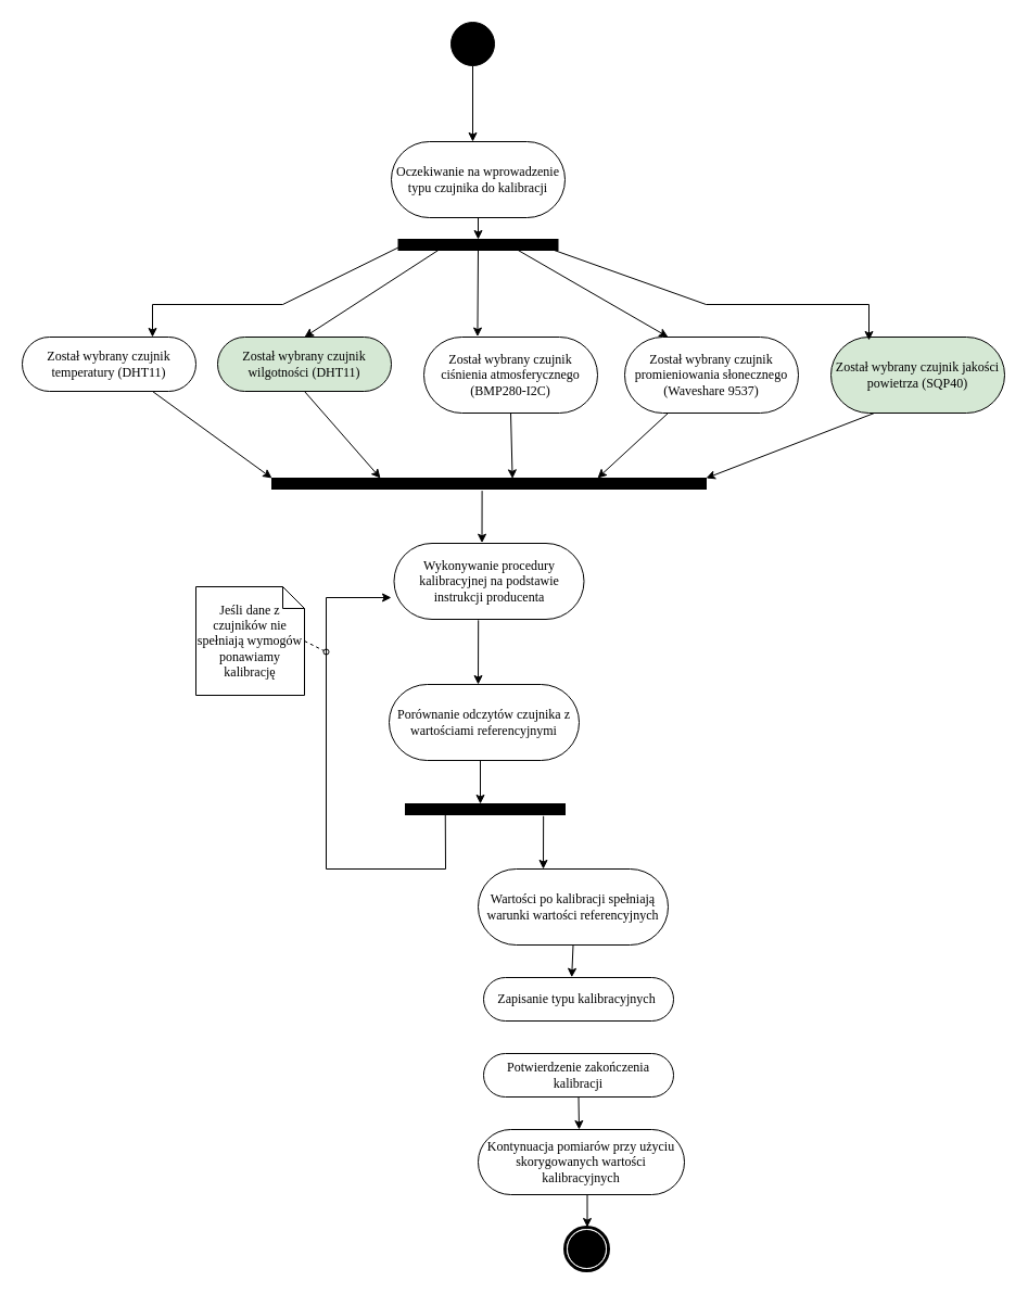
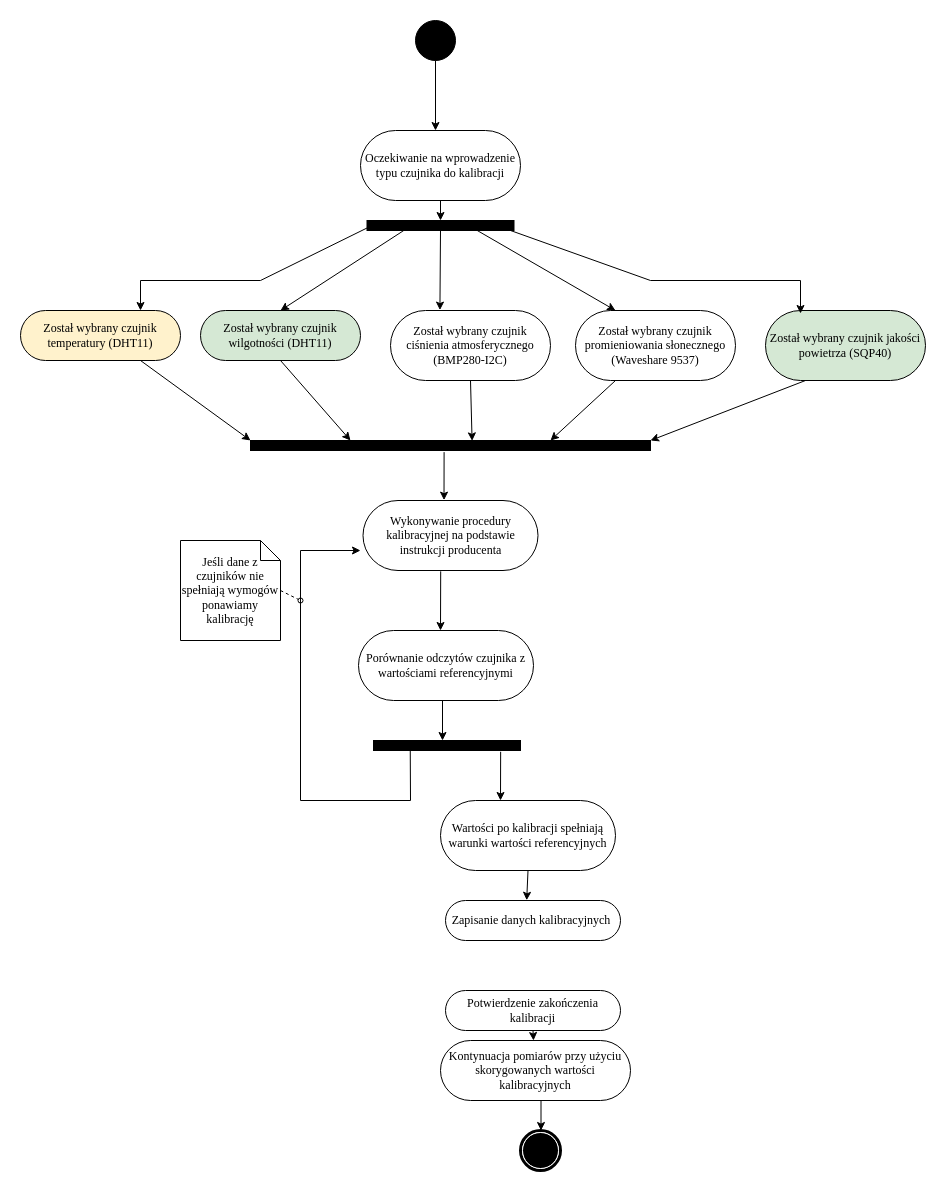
- <mxCell id="7" value="Został wybrany czujnik temperatury (DHT11)" style="rounded=1;whiteSpace=wrap;html=1;shadow=0;comic=0;labelBackgroundColor=none;strokeWidth=1;fontFamily=Verdana;fontSize=12;align=center;arcSize=50;" vertex="1" parent="1"><mxGeometry y="310" width="160" height="50" as="geometry" x="20" /></mxCell>
+ <mxCell id="7" value="Został wybrany czujnik temperatury (DHT11)" style="rounded=1;whiteSpace=wrap;html=1;shadow=0;comic=0;labelBackgroundColor=none;strokeWidth=1;fontFamily=Verdana;fontSize=12;align=center;arcSize=50;fillColor=#fff2cc;" vertex="1" parent="1"><mxGeometry y="310" width="160" height="50" as="geometry" x="20" /></mxCell>
- <mxCell id="34" value="Zapisanie typu kalibracyjnych&amp;nbsp;" style="rounded=1;whiteSpace=wrap;html=1;shadow=0;comic=0;labelBackgroundColor=none;strokeWidth=1;fontFamily=Verdana;fontSize=12;align=center;arcSize=50;" vertex="1" parent="1"><mxGeometry x="445" y="900" width="175" height="40" as="geometry" /></mxCell>
+ <mxCell id="34" value="Zapisanie danych kalibracyjnych&amp;nbsp;" style="rounded=1;whiteSpace=wrap;html=1;shadow=0;comic=0;labelBackgroundColor=none;strokeWidth=1;fontFamily=Verdana;fontSize=12;align=center;arcSize=50;" vertex="1" parent="1"><mxGeometry x="445" y="900" width="175" height="40" as="geometry" /></mxCell>
- <mxCell id="36" value="Potwierdzenie zakończenia kalibracji" style="rounded=1;whiteSpace=wrap;html=1;shadow=0;comic=0;labelBackgroundColor=none;strokeWidth=1;fontFamily=Verdana;fontSize=12;align=center;arcSize=50;" vertex="1" parent="1"><mxGeometry x="445" y="970" width="175" height="40" as="geometry" /></mxCell>
+ <mxCell id="36" value="Potwierdzenie zakończenia kalibracji" style="rounded=1;whiteSpace=wrap;html=1;shadow=0;comic=0;labelBackgroundColor=none;strokeWidth=1;fontFamily=Verdana;fontSize=12;align=center;arcSize=50;" vertex="1" parent="1"><mxGeometry x="445" y="990" width="175" height="40" as="geometry" /></mxCell>
